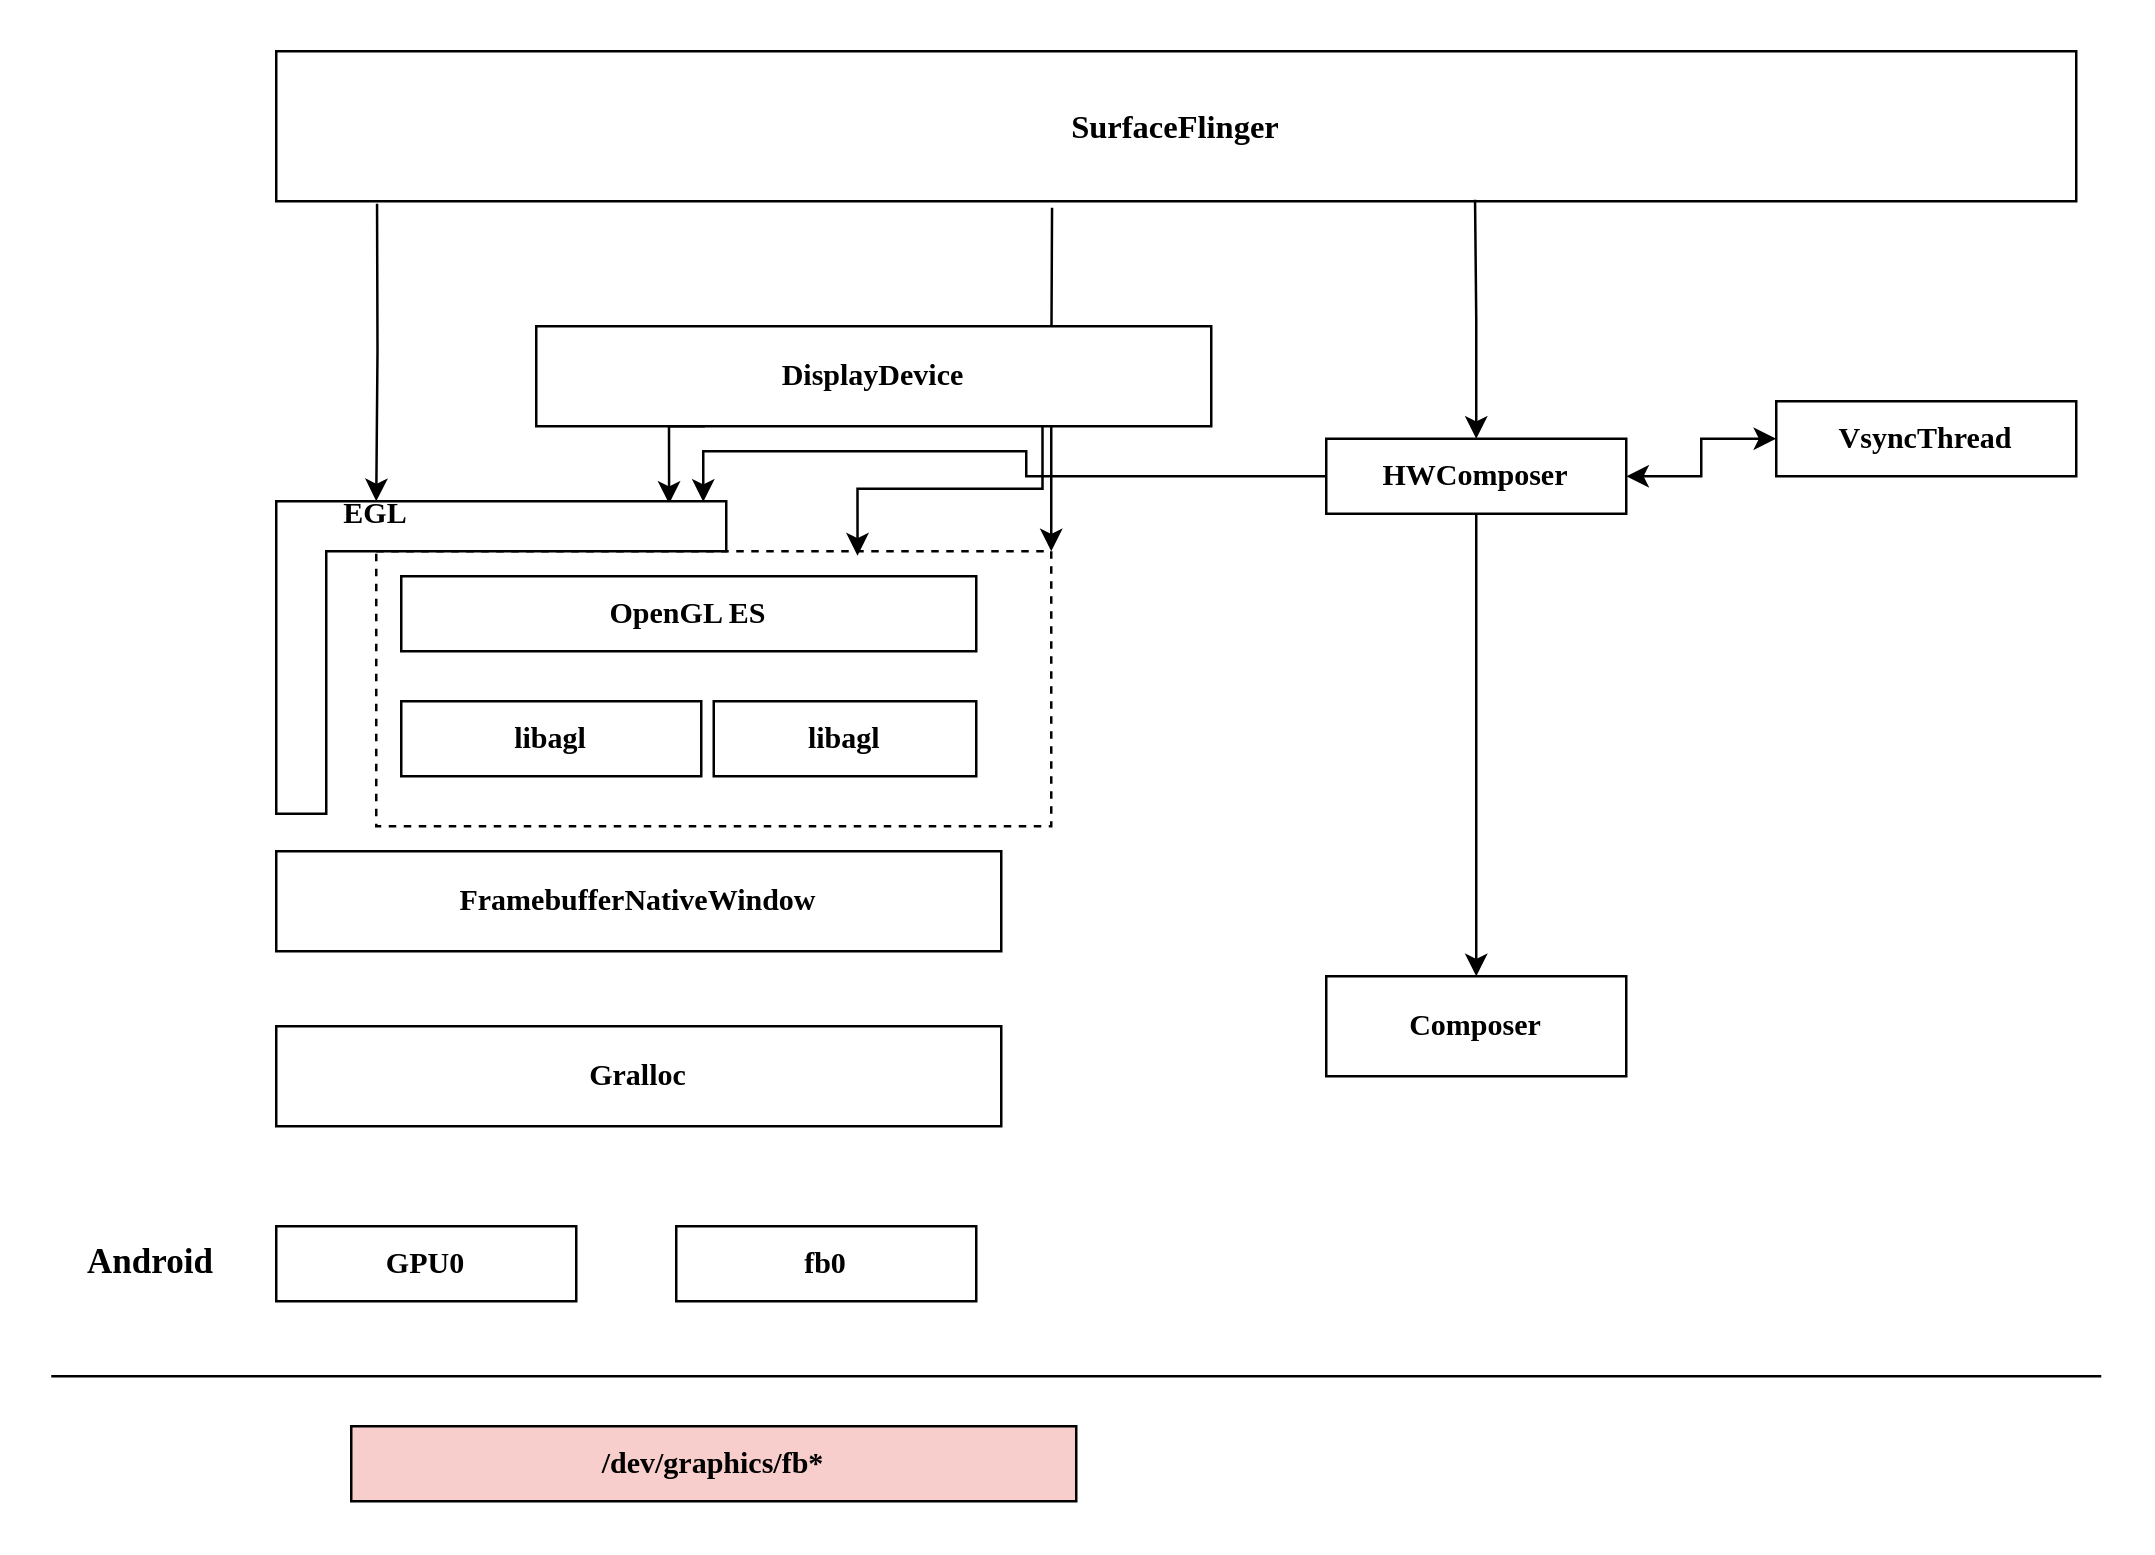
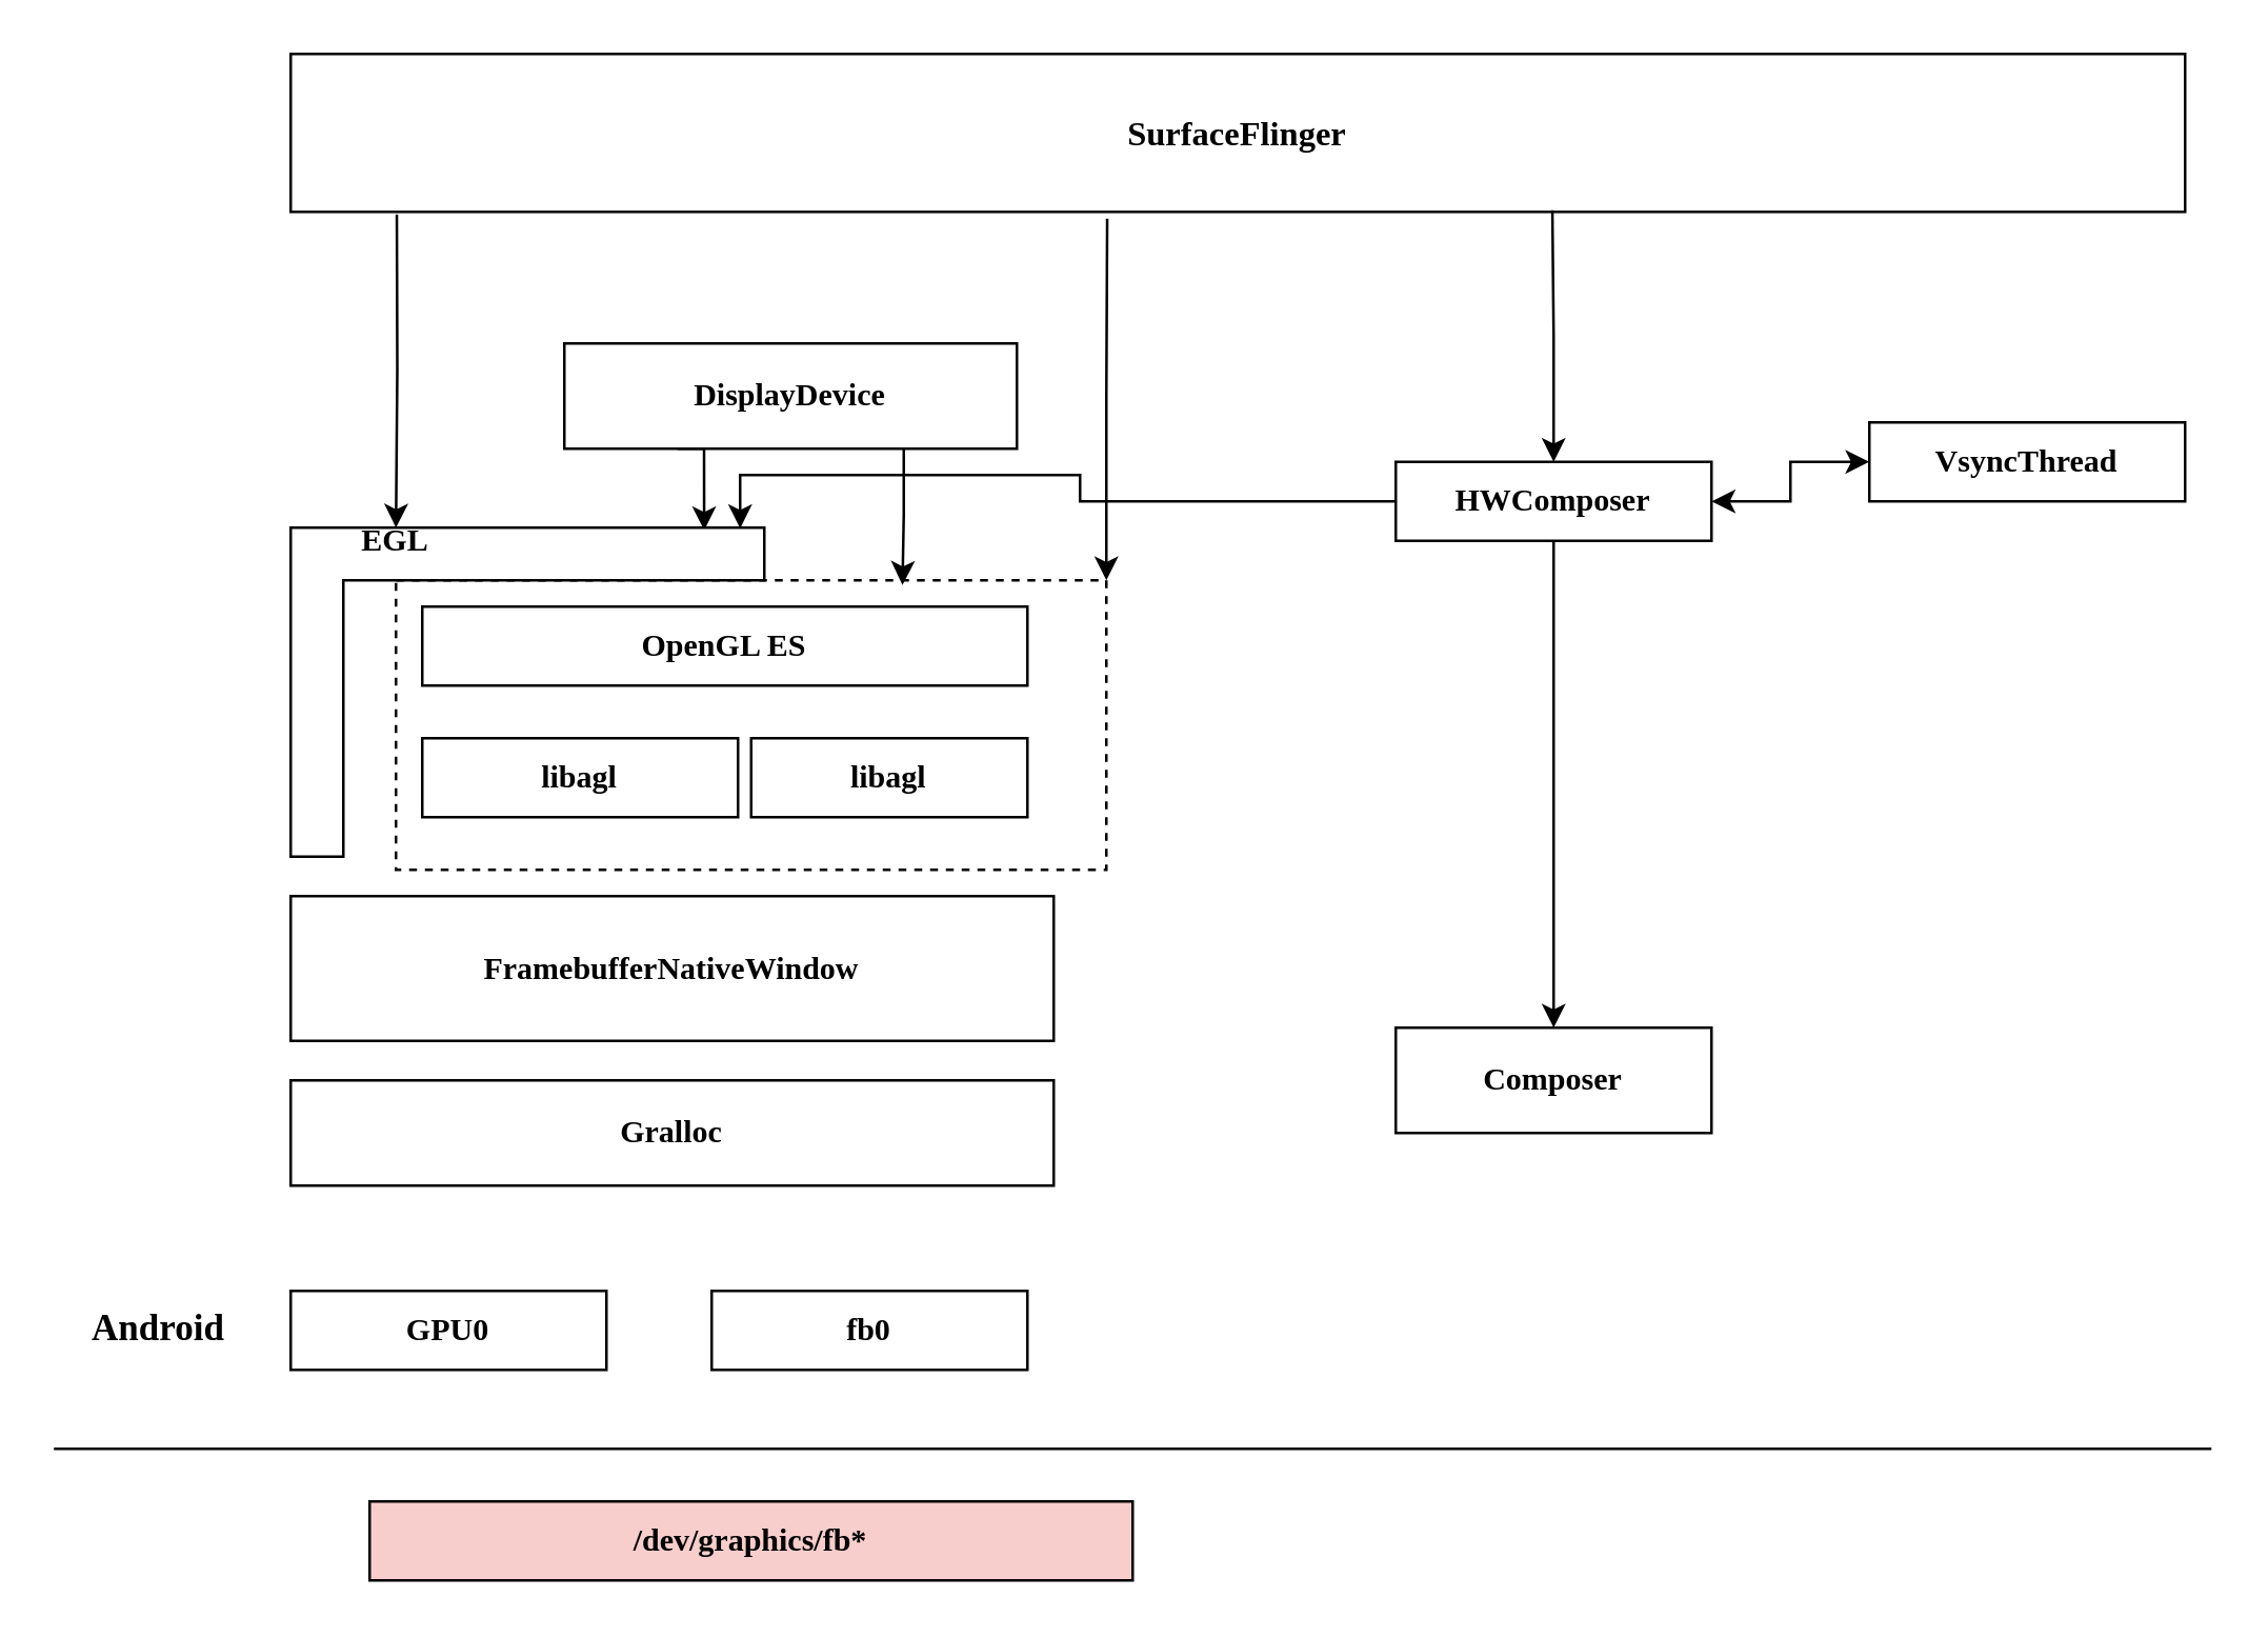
- <mxCell id="7" value="DisplayDevice" style="rounded=0;whiteSpace=wrap;html=1;fontFamily=Comic Sans MS;fontStyle=1" vertex="1" parent="1"><mxGeometry x="214" y="130" width="270" height="40" as="geometry" /></mxCell>
+ <mxCell id="7" value="DisplayDevice" style="rounded=0;whiteSpace=wrap;html=1;fontFamily=Comic Sans MS;fontStyle=1" vertex="1" parent="1"><mxGeometry x="214" y="130" width="172" height="40" as="geometry" /></mxCell>
- <mxCell id="12" value="FramebufferNativeWindow" style="rounded=0;whiteSpace=wrap;html=1;fontFamily=Comic Sans MS;fontStyle=1" vertex="1" parent="1"><mxGeometry x="110" y="340" width="290" height="40" as="geometry" /></mxCell>
+ <mxCell id="12" value="FramebufferNativeWindow" style="rounded=0;whiteSpace=wrap;html=1;fontFamily=Comic Sans MS;fontStyle=1" vertex="1" parent="1"><mxGeometry x="110" y="340" width="290" height="55" as="geometry" /></mxCell>
